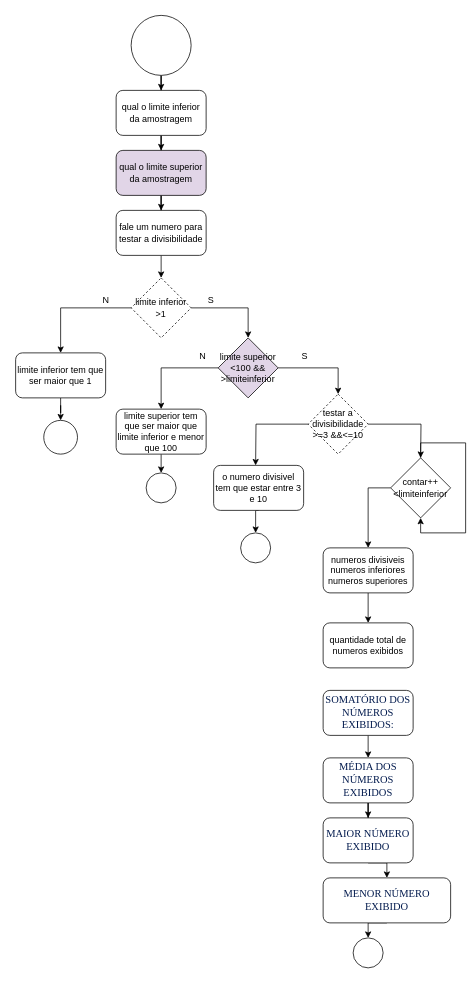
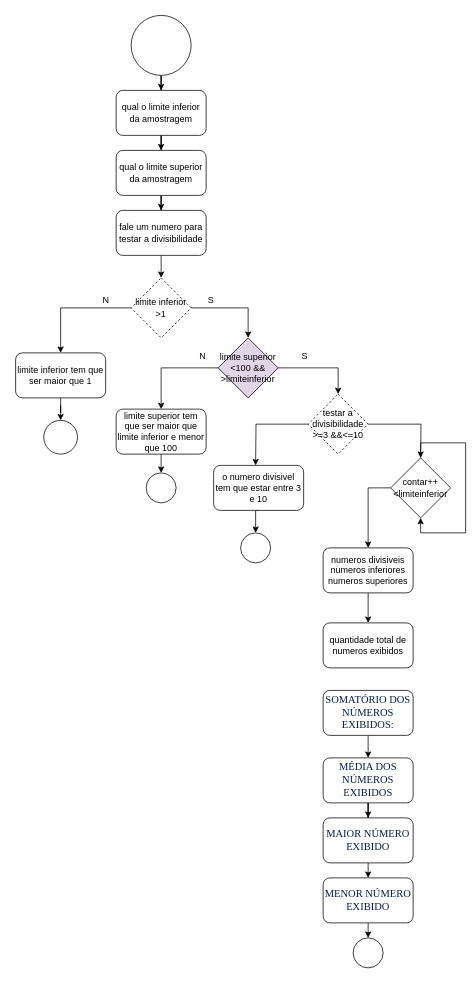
- <mxCell id="7" value="qual o limite superior da amostragem" style="rounded=1;whiteSpace=wrap;html=1;fillColor=#e1d5e7;" vertex="1" parent="1"><mxGeometry x="154" y="200" width="120" height="60" as="geometry" /></mxCell>
+ <mxCell id="7" value="qual o limite superior da amostragem" style="rounded=1;whiteSpace=wrap;html=1;" vertex="1" parent="1"><mxGeometry x="154" y="200" width="120" height="60" as="geometry" /></mxCell>
- <mxCell id="44" value="&lt;span style=&quot;color: rgb(3, 27, 78); font-family: &amp;quot;Exo 2&amp;quot;, Barlow; font-size: 14px; text-align: left; background-color: rgb(255, 255, 255);&quot;&gt;MENOR NÚMERO EXIBIDO&lt;/span&gt;" style="rounded=1;whiteSpace=wrap;html=1;" vertex="1" parent="1"><mxGeometry x="430" y="1170" width="170" height="60" as="geometry" /></mxCell>
+ <mxCell id="44" value="&lt;span style=&quot;color: rgb(3, 27, 78); font-family: &amp;quot;Exo 2&amp;quot;, Barlow; font-size: 14px; text-align: left; background-color: rgb(255, 255, 255);&quot;&gt;MENOR NÚMERO EXIBIDO&lt;/span&gt;" style="rounded=1;whiteSpace=wrap;html=1;" vertex="1" parent="1"><mxGeometry x="430" y="1170" width="120" height="60" as="geometry" /></mxCell>
